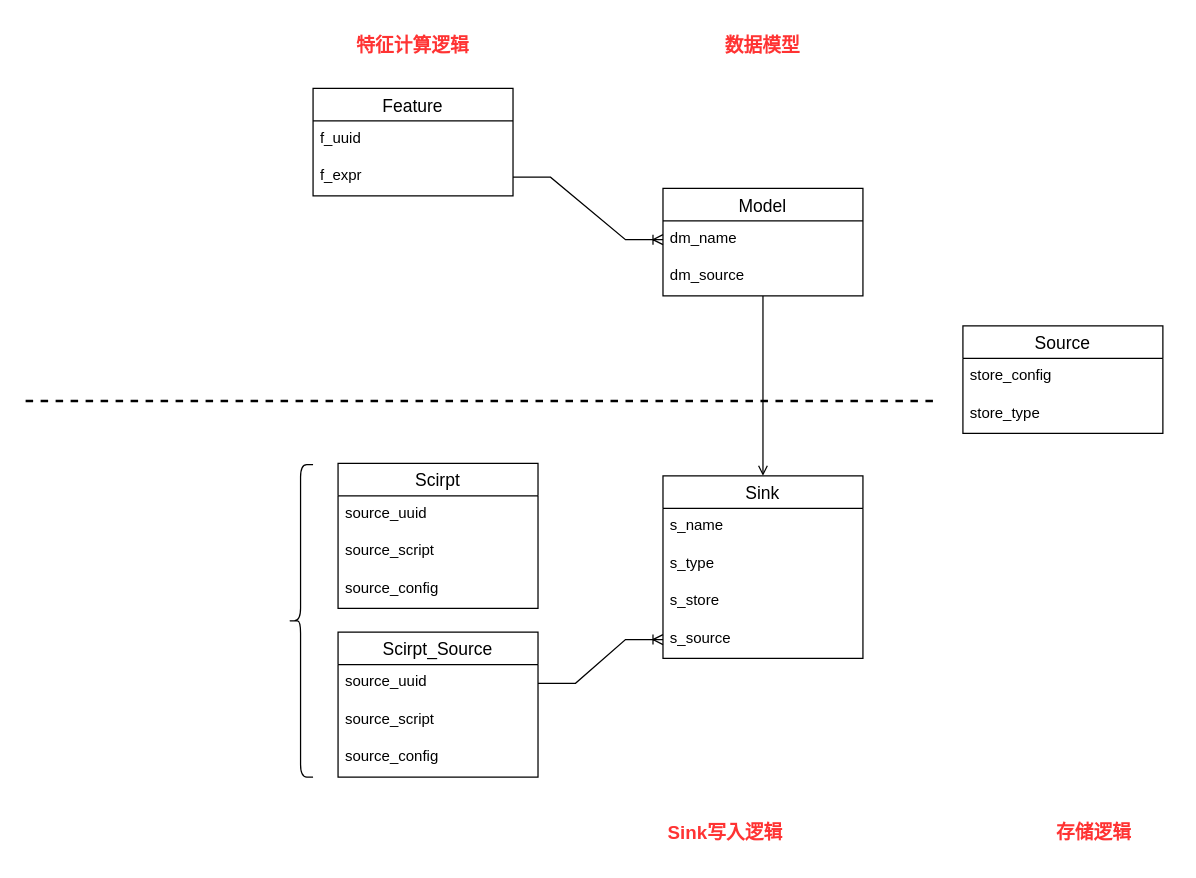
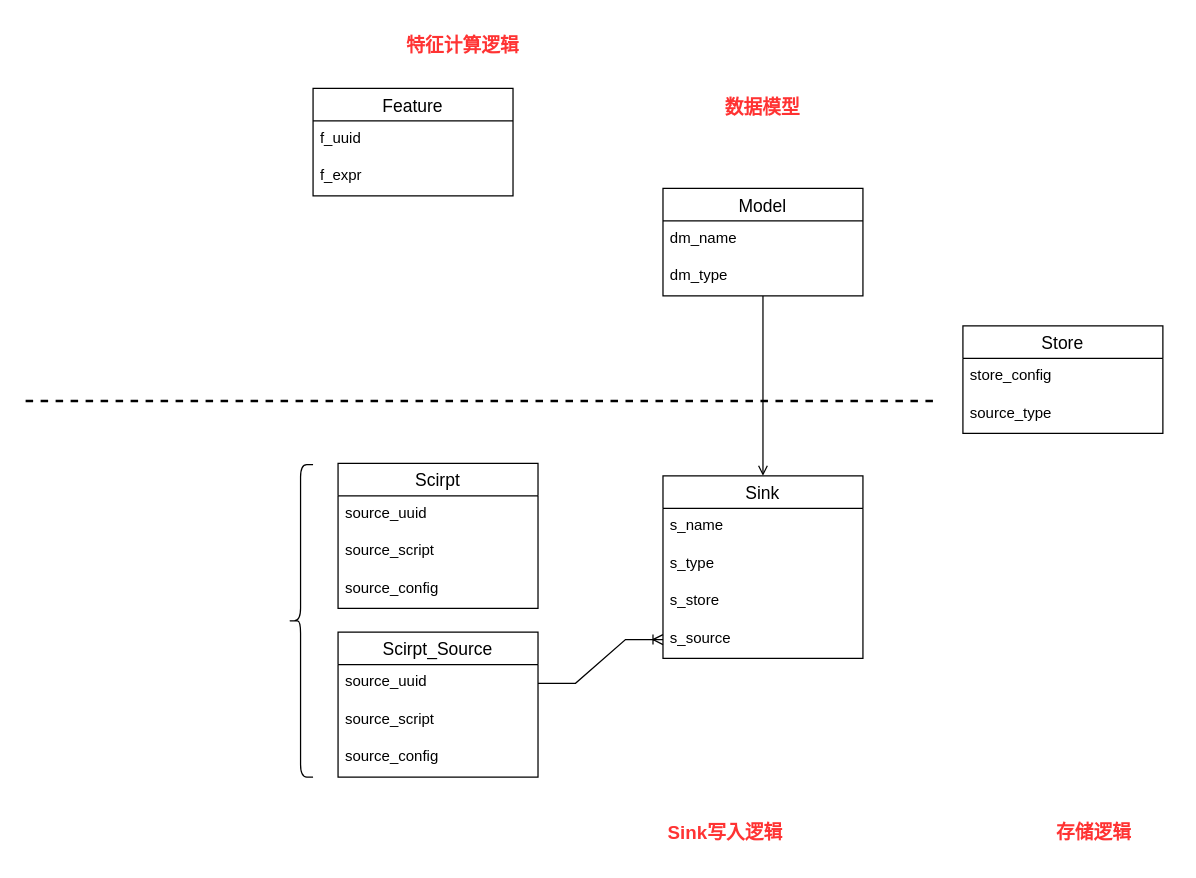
- <mxCell id="31" value="&lt;font color=&quot;#ff3333&quot;&gt;&lt;span style=&quot;font-size: 15px&quot;&gt;&lt;b&gt;特征计算逻辑&lt;/b&gt;&lt;/span&gt;&lt;/font&gt;" style="text;html=1;strokeColor=none;fillColor=none;align=center;verticalAlign=middle;whiteSpace=wrap;rounded=0;" vertex="1" parent="1"><mxGeometry x="270" y="20" width="120" height="30" as="geometry" /></mxCell>
+ <mxCell id="31" value="&lt;font color=&quot;#ff3333&quot;&gt;&lt;span style=&quot;font-size: 15px&quot;&gt;&lt;b&gt;特征计算逻辑&lt;/b&gt;&lt;/span&gt;&lt;/font&gt;" style="text;html=1;strokeColor=none;fillColor=none;align=center;verticalAlign=middle;whiteSpace=wrap;rounded=0;" vertex="1" parent="1"><mxGeometry x="310" y="20" width="120" height="30" as="geometry" /></mxCell>
- <mxCell id="32" value="&lt;font color=&quot;#ff3333&quot;&gt;&lt;span style=&quot;font-size: 15px&quot;&gt;&lt;b&gt;数据模型&lt;/b&gt;&lt;/span&gt;&lt;/font&gt;" style="text;html=1;strokeColor=none;fillColor=none;align=center;verticalAlign=middle;whiteSpace=wrap;rounded=0;" vertex="1" parent="1"><mxGeometry x="525" y="20" width="170" height="30" as="geometry" /></mxCell>
+ <mxCell id="32" value="&lt;font color=&quot;#ff3333&quot;&gt;&lt;span style=&quot;font-size: 15px&quot;&gt;&lt;b&gt;数据模型&lt;/b&gt;&lt;/span&gt;&lt;/font&gt;" style="text;html=1;strokeColor=none;fillColor=none;align=center;verticalAlign=middle;whiteSpace=wrap;rounded=0;" vertex="1" parent="1"><mxGeometry x="525" y="70" width="170" height="30" as="geometry" /></mxCell>
- <mxCell id="10" value="" style="edgeStyle=entityRelationEdgeStyle;fontSize=12;html=1;endArrow=ERoneToMany;rounded=0;strokeWidth=1;exitX=1;exitY=0.5;exitDx=0;exitDy=0;entryX=0;entryY=0.5;entryDx=0;entryDy=0;" edge="1" parent="1" source="5" target="8"><mxGeometry width="100" height="100" relative="1" as="geometry"><mxPoint x="340" y="290" as="sourcePoint" /><mxPoint x="440" y="190" as="targetPoint" /></mxGeometry></mxCell>
- <mxCell id="9" value="dm_source" style="text;strokeColor=none;fillColor=none;spacingLeft=4;spacingRight=4;overflow=hidden;rotatable=0;points=[[0,0.5],[1,0.5]];portConstraint=eastwest;fontSize=12;" vertex="1" parent="7"><mxGeometry y="56" width="160" height="30" as="geometry" /></mxCell>
+ <mxCell id="9" value="dm_type" style="text;strokeColor=none;fillColor=none;spacingLeft=4;spacingRight=4;overflow=hidden;rotatable=0;points=[[0,0.5],[1,0.5]];portConstraint=eastwest;fontSize=12;" vertex="1" parent="7"><mxGeometry y="56" width="160" height="30" as="geometry" /></mxCell>
- <mxCell id="15" value="Source" style="swimlane;fontStyle=0;childLayout=stackLayout;horizontal=1;startSize=26;horizontalStack=0;resizeParent=1;resizeParentMax=0;resizeLast=0;collapsible=1;marginBottom=0;align=center;fontSize=14;" vertex="1" parent="1"><mxGeometry x="770" y="260" width="160" height="86" as="geometry" /></mxCell>
+ <mxCell id="15" value="Store" style="swimlane;fontStyle=0;childLayout=stackLayout;horizontal=1;startSize=26;horizontalStack=0;resizeParent=1;resizeParentMax=0;resizeLast=0;collapsible=1;marginBottom=0;align=center;fontSize=14;" vertex="1" parent="1"><mxGeometry x="770" y="260" width="160" height="86" as="geometry" /></mxCell>
- <mxCell id="17" value="store_type" style="text;strokeColor=none;fillColor=none;spacingLeft=4;spacingRight=4;overflow=hidden;rotatable=0;points=[[0,0.5],[1,0.5]];portConstraint=eastwest;fontSize=12;" vertex="1" parent="15"><mxGeometry y="56" width="160" height="30" as="geometry" /></mxCell>
+ <mxCell id="17" value="source_type" style="text;strokeColor=none;fillColor=none;spacingLeft=4;spacingRight=4;overflow=hidden;rotatable=0;points=[[0,0.5],[1,0.5]];portConstraint=eastwest;fontSize=12;" vertex="1" parent="15"><mxGeometry y="56" width="160" height="30" as="geometry" /></mxCell>
